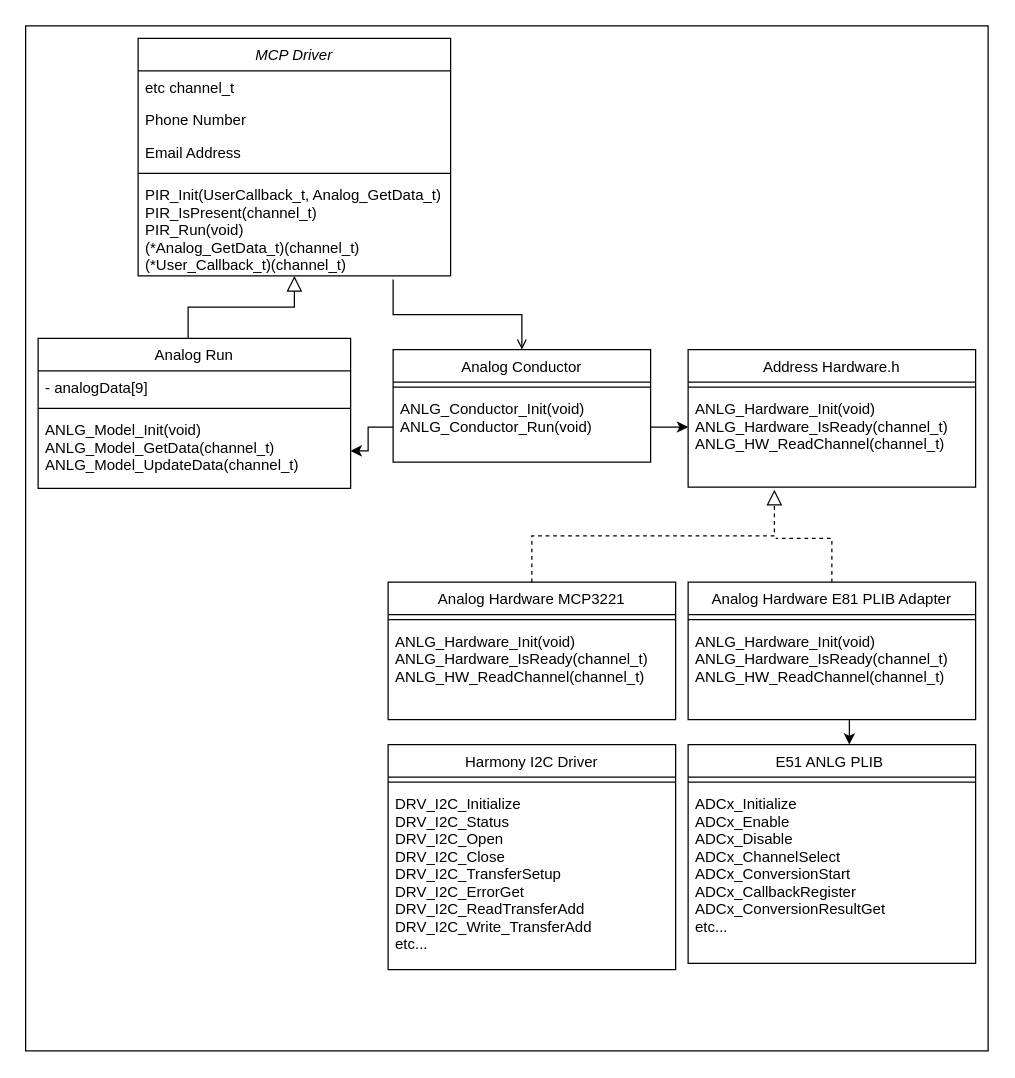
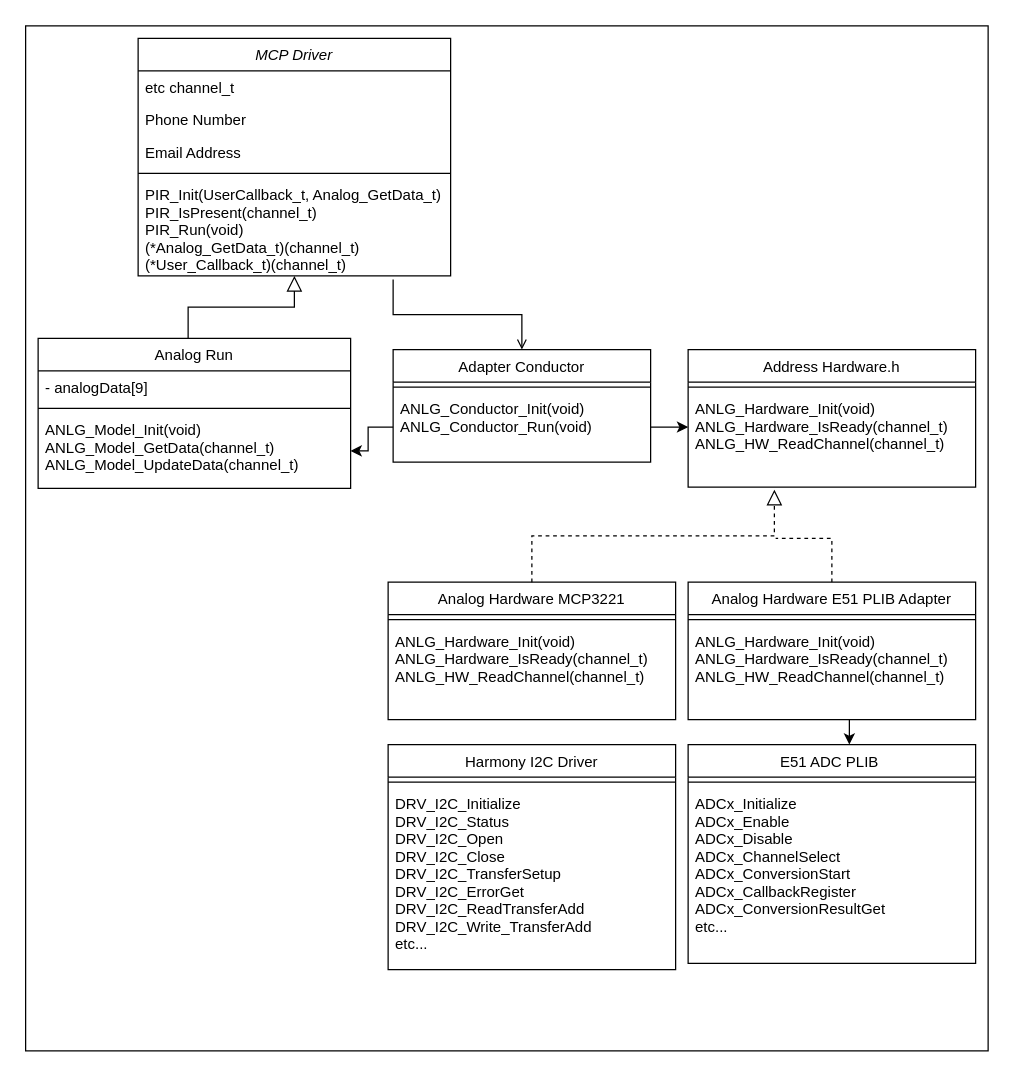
- <mxCell id="10" value="Analog Conductor" style="swimlane;fontStyle=0;align=center;verticalAlign=top;childLayout=stackLayout;horizontal=1;startSize=26;horizontalStack=0;resizeParent=1;resizeLast=0;collapsible=1;marginBottom=0;rounded=0;shadow=0;strokeWidth=1;" parent="1" vertex="1"><mxGeometry x="314" y="279" width="206" height="90" as="geometry"><mxRectangle x="550" y="140" width="160" height="26" as="alternateBounds" /></mxGeometry></mxCell>
+ <mxCell id="10" value="Adapter Conductor" style="swimlane;fontStyle=0;align=center;verticalAlign=top;childLayout=stackLayout;horizontal=1;startSize=26;horizontalStack=0;resizeParent=1;resizeLast=0;collapsible=1;marginBottom=0;rounded=0;shadow=0;strokeWidth=1;" parent="1" vertex="1"><mxGeometry x="314" y="279" width="206" height="90" as="geometry"><mxRectangle x="550" y="140" width="160" height="26" as="alternateBounds" /></mxGeometry></mxCell>
- <mxCell id="27" value="Analog Hardware E81 PLIB Adapter" style="swimlane;fontStyle=0;align=center;verticalAlign=top;childLayout=stackLayout;horizontal=1;startSize=26;horizontalStack=0;resizeParent=1;resizeLast=0;collapsible=1;marginBottom=0;rounded=0;shadow=0;strokeWidth=1;" vertex="1" parent="1"><mxGeometry x="550" y="465" width="230" height="110" as="geometry"><mxRectangle x="550" y="140" width="160" height="26" as="alternateBounds" /></mxGeometry></mxCell>
+ <mxCell id="27" value="Analog Hardware E51 PLIB Adapter" style="swimlane;fontStyle=0;align=center;verticalAlign=top;childLayout=stackLayout;horizontal=1;startSize=26;horizontalStack=0;resizeParent=1;resizeLast=0;collapsible=1;marginBottom=0;rounded=0;shadow=0;strokeWidth=1;" vertex="1" parent="1"><mxGeometry x="550" y="465" width="230" height="110" as="geometry"><mxRectangle x="550" y="140" width="160" height="26" as="alternateBounds" /></mxGeometry></mxCell>
- <mxCell id="30" value="E51 ANLG PLIB " style="swimlane;fontStyle=0;align=center;verticalAlign=top;childLayout=stackLayout;horizontal=1;startSize=26;horizontalStack=0;resizeParent=1;resizeLast=0;collapsible=1;marginBottom=0;rounded=0;shadow=0;strokeWidth=1;" vertex="1" parent="1"><mxGeometry x="550" y="595" width="230" height="175" as="geometry"><mxRectangle x="550" y="140" width="160" height="26" as="alternateBounds" /></mxGeometry></mxCell>
+ <mxCell id="30" value="E51 ADC PLIB " style="swimlane;fontStyle=0;align=center;verticalAlign=top;childLayout=stackLayout;horizontal=1;startSize=26;horizontalStack=0;resizeParent=1;resizeLast=0;collapsible=1;marginBottom=0;rounded=0;shadow=0;strokeWidth=1;" vertex="1" parent="1"><mxGeometry x="550" y="595" width="230" height="175" as="geometry"><mxRectangle x="550" y="140" width="160" height="26" as="alternateBounds" /></mxGeometry></mxCell>
